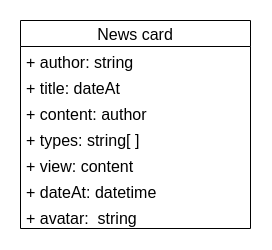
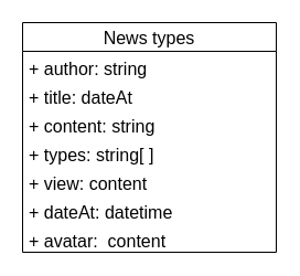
- <mxCell id="2" value="News card" style="swimlane;fontStyle=0;childLayout=stackLayout;horizontal=1;startSize=26;fillColor=none;horizontalStack=0;resizeParent=1;resizeParentMax=0;resizeLast=0;collapsible=1;marginBottom=0;fontSize=16;" vertex="1" parent="1"><mxGeometry x="20" y="20" width="230" height="208" as="geometry" /></mxCell>
+ <mxCell id="2" value="News types" style="swimlane;fontStyle=0;childLayout=stackLayout;horizontal=1;startSize=26;fillColor=none;horizontalStack=0;resizeParent=1;resizeParentMax=0;resizeLast=0;collapsible=1;marginBottom=0;fontSize=16;" vertex="1" parent="1"><mxGeometry x="20" y="20" width="230" height="208" as="geometry" /></mxCell>
- <mxCell id="5" value="+ content: author" style="text;strokeColor=none;fillColor=none;align=left;verticalAlign=top;spacingLeft=4;spacingRight=4;overflow=hidden;rotatable=0;points=[[0,0.5],[1,0.5]];portConstraint=eastwest;fontSize=16;" vertex="1" parent="2"><mxGeometry y="78" width="230" height="26" as="geometry" /></mxCell>
+ <mxCell id="5" value="+ content: string" style="text;strokeColor=none;fillColor=none;align=left;verticalAlign=top;spacingLeft=4;spacingRight=4;overflow=hidden;rotatable=0;points=[[0,0.5],[1,0.5]];portConstraint=eastwest;fontSize=16;" vertex="1" parent="2"><mxGeometry y="78" width="230" height="26" as="geometry" /></mxCell>
- <mxCell id="9" value="+ avatar:  string" style="text;strokeColor=none;fillColor=none;align=left;verticalAlign=top;spacingLeft=4;spacingRight=4;overflow=hidden;rotatable=0;points=[[0,0.5],[1,0.5]];portConstraint=eastwest;fontSize=16;" vertex="1" parent="2"><mxGeometry y="182" width="230" height="26" as="geometry" /></mxCell>
+ <mxCell id="9" value="+ avatar:  content" style="text;strokeColor=none;fillColor=none;align=left;verticalAlign=top;spacingLeft=4;spacingRight=4;overflow=hidden;rotatable=0;points=[[0,0.5],[1,0.5]];portConstraint=eastwest;fontSize=16;" vertex="1" parent="2"><mxGeometry y="182" width="230" height="26" as="geometry" /></mxCell>
